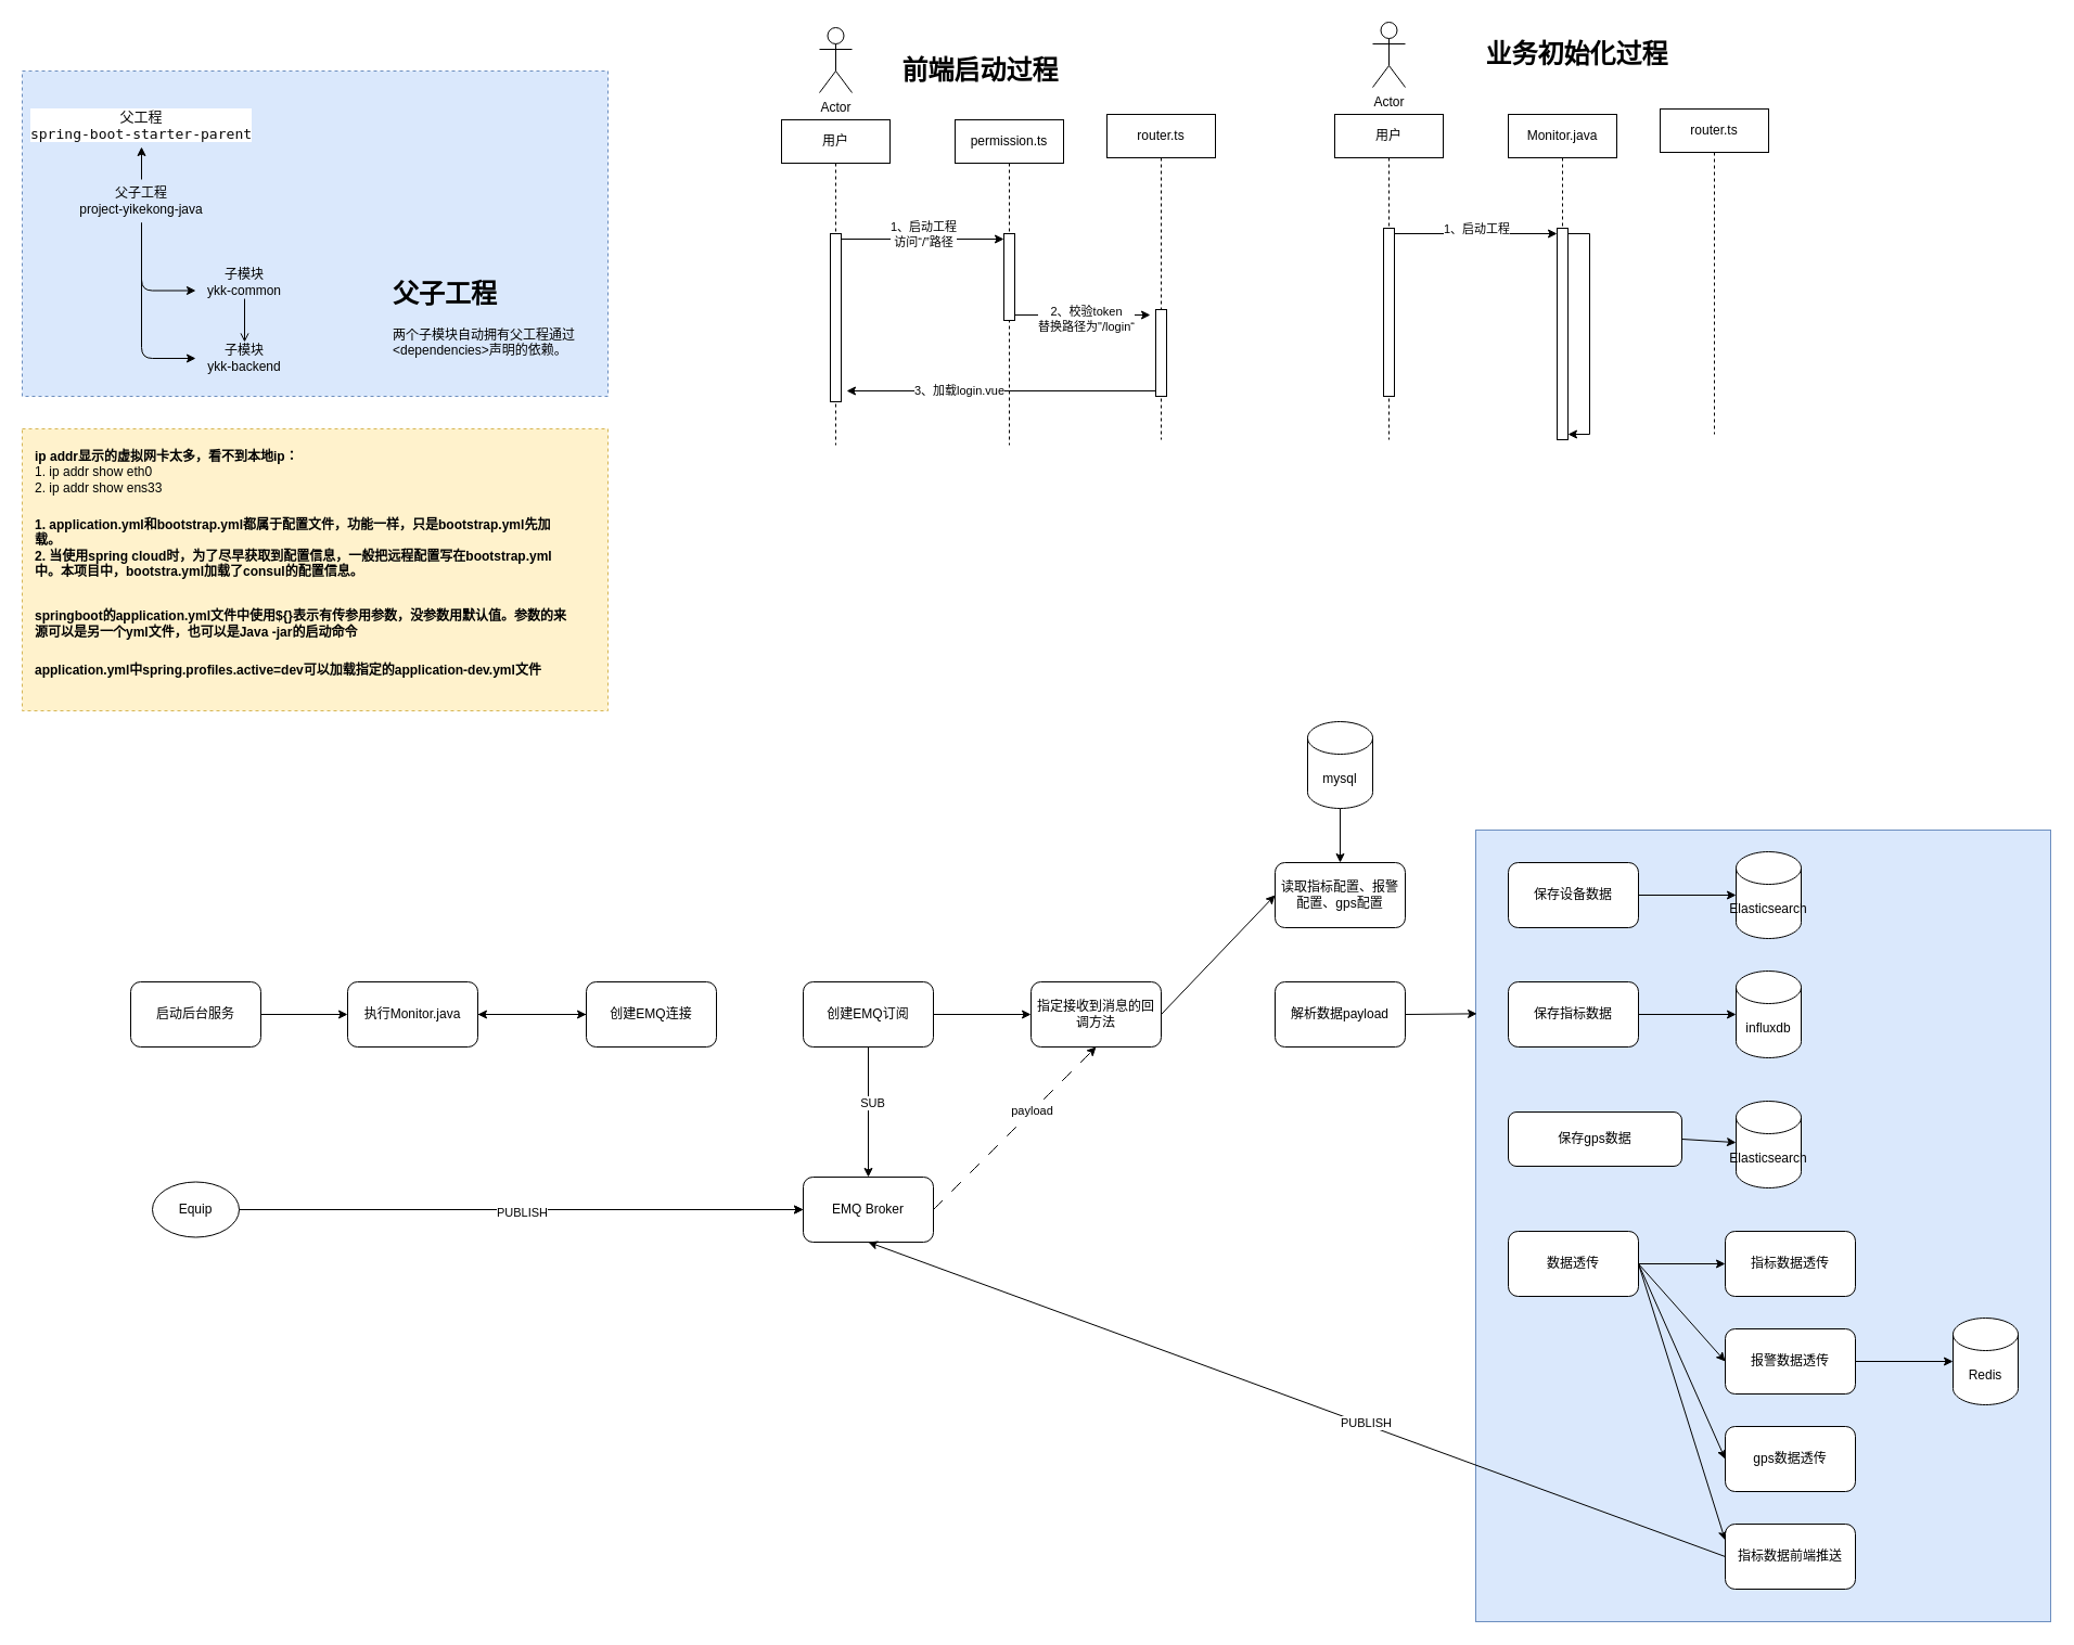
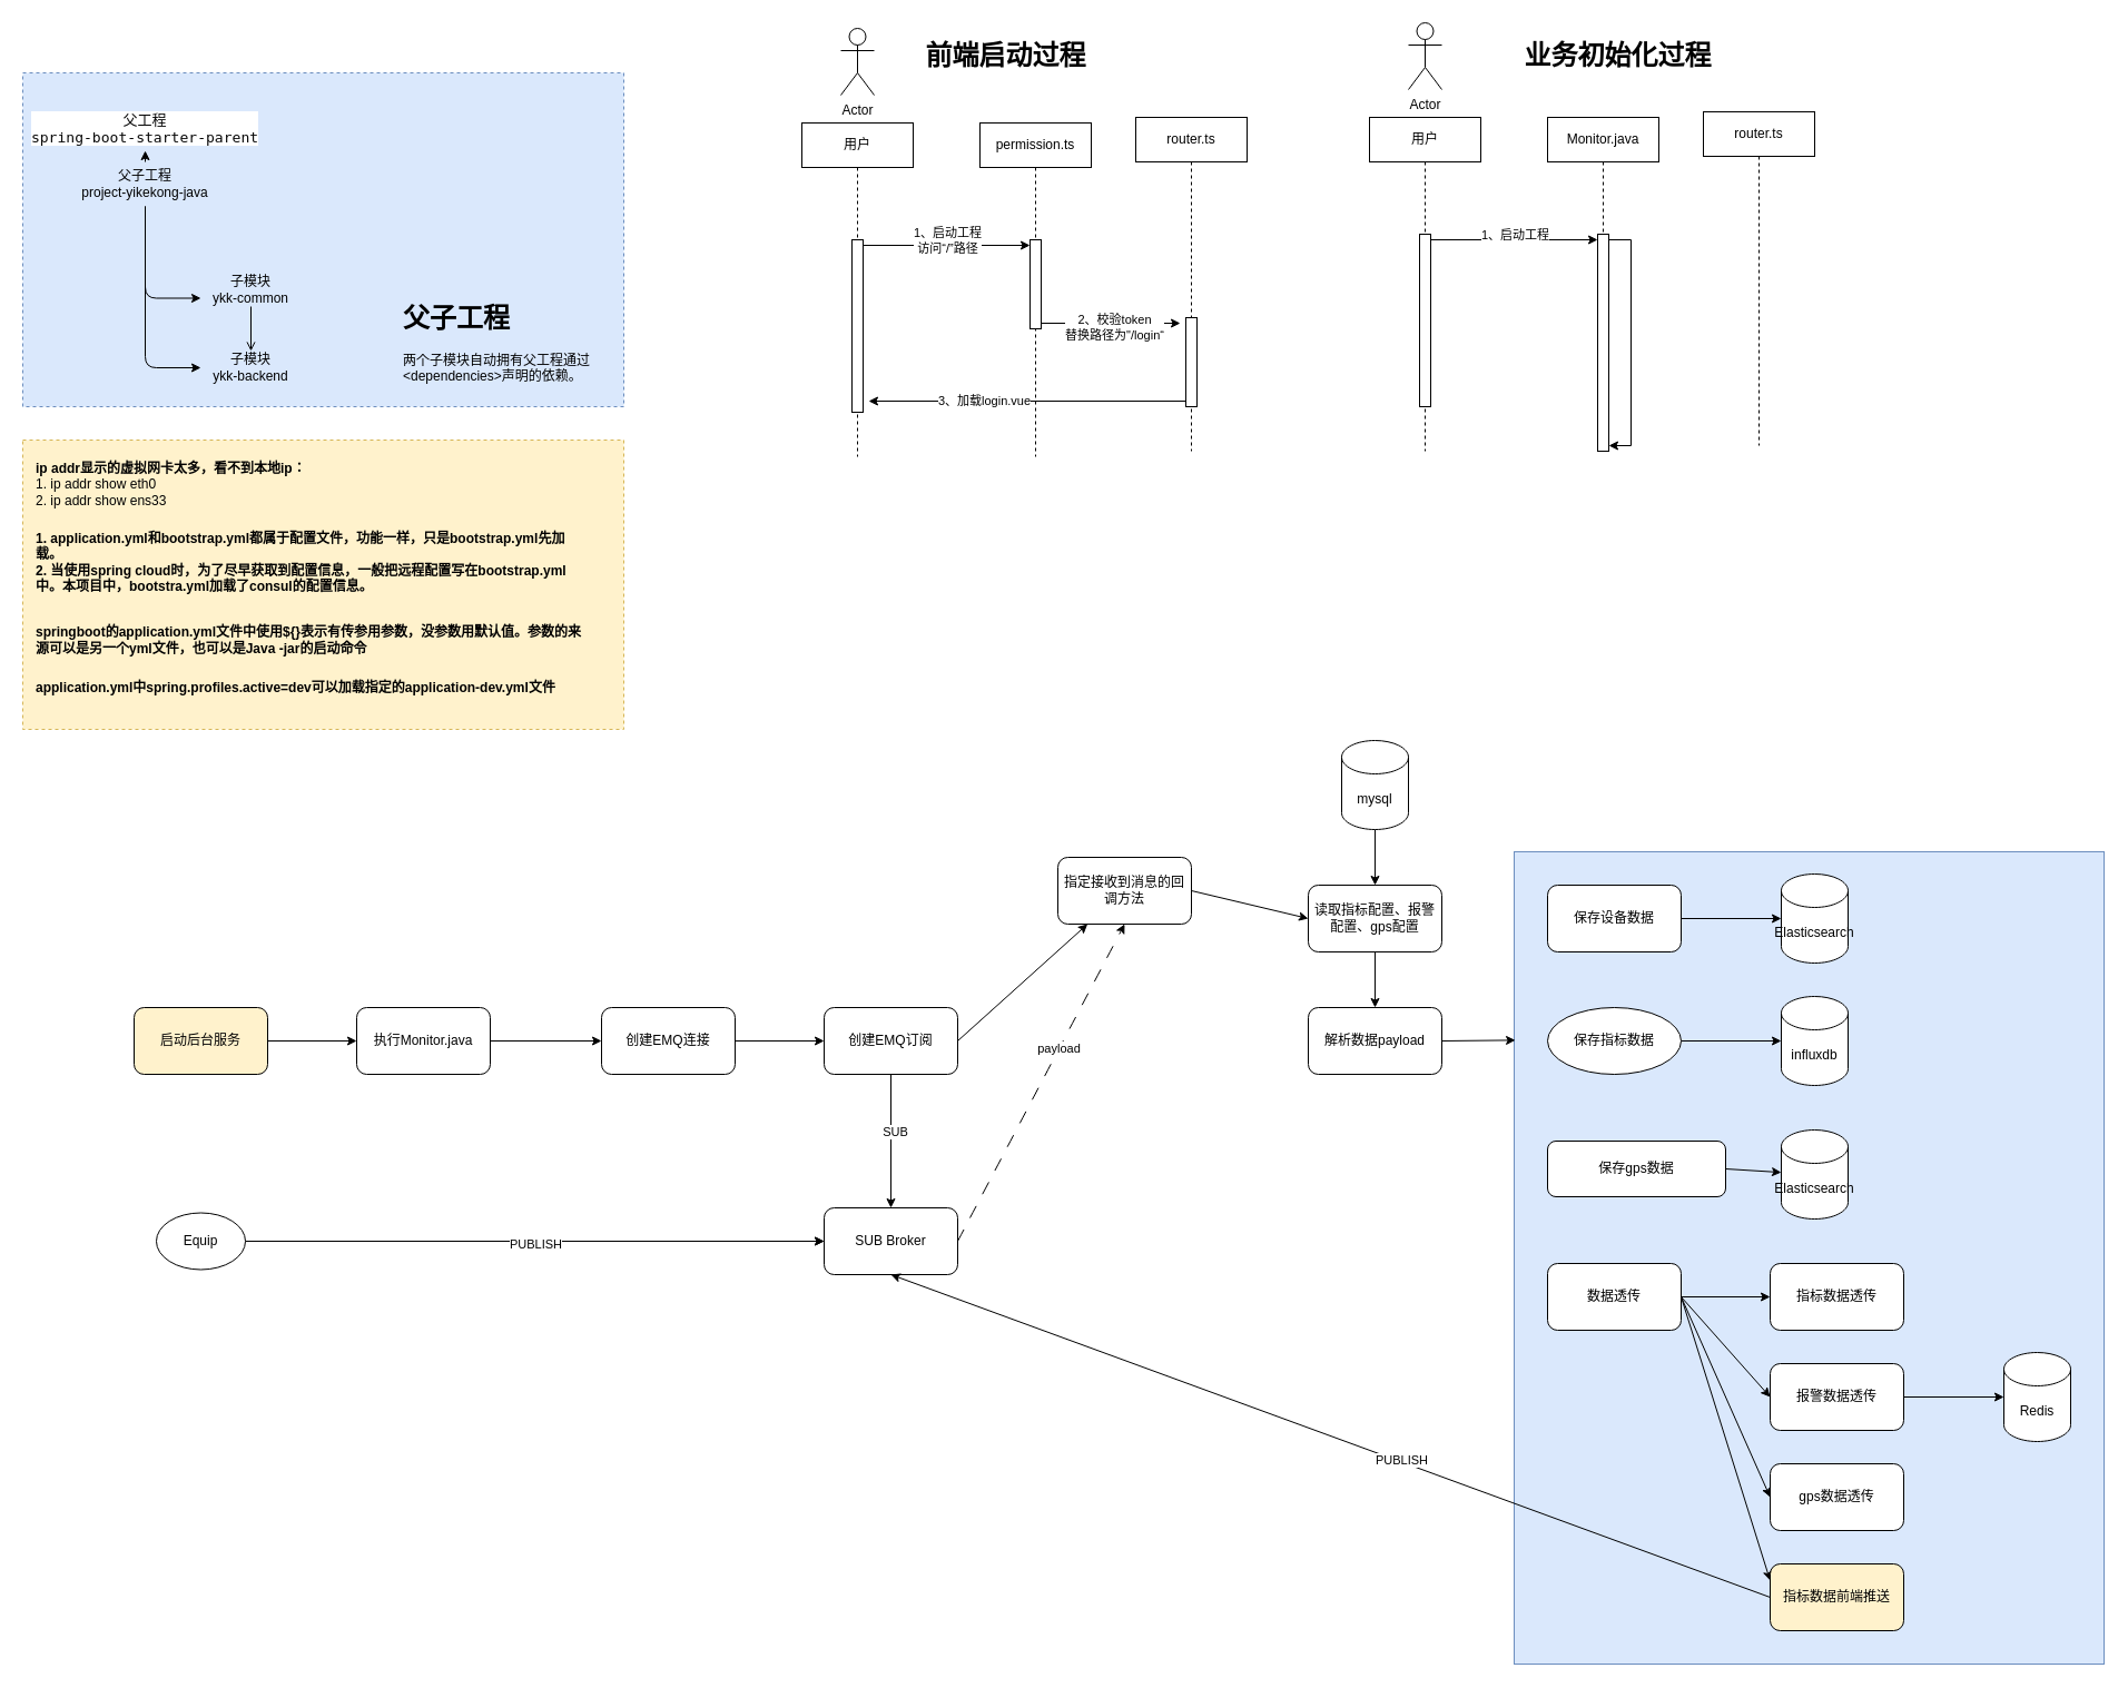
- <mxCell id="40" value="前端启动过程" style="text;strokeColor=none;fillColor=none;html=1;fontSize=24;fontStyle=1;verticalAlign=middle;align=center;" parent="1" vertex="1"><mxGeometry x="825" y="45" width="155" height="40" as="geometry" /></mxCell>
+ <mxCell id="40" value="前端启动过程" style="text;strokeColor=none;fillColor=none;html=1;fontSize=24;fontStyle=1;verticalAlign=middle;align=center;" parent="1" vertex="1"><mxGeometry x="825" y="30" width="155" height="40" as="geometry" /></mxCell>
- <mxCell id="7" value="父子工程&lt;div&gt;project-yikekong-java&lt;/div&gt;" style="text;html=1;align=center;verticalAlign=middle;whiteSpace=wrap;rounded=0;" parent="1" vertex="1"><mxGeometry x="70" y="165" width="120" height="40" as="geometry" /></mxCell>
+ <mxCell id="7" value="父子工程&lt;div&gt;project-yikekong-java&lt;/div&gt;" style="text;html=1;align=center;verticalAlign=middle;whiteSpace=wrap;rounded=0;" parent="1" vertex="1"><mxGeometry x="70" y="145" width="120" height="40" as="geometry" /></mxCell>
- <mxCell id="11" value="&lt;h1 style=&quot;margin-top: 0px;&quot;&gt;父子工程&lt;/h1&gt;&lt;p&gt;两个子模块自动拥有父工程通过&amp;lt;dependencies&amp;gt;声明的依赖。&lt;/p&gt;" style="text;html=1;whiteSpace=wrap;overflow=hidden;rounded=0;" parent="1" vertex="1"><mxGeometry x="360" y="250" width="180" height="80" as="geometry" /></mxCell>
+ <mxCell id="11" value="&lt;h1 style=&quot;margin-top: 0px;&quot;&gt;父子工程&lt;/h1&gt;&lt;p&gt;两个子模块自动拥有父工程通过&amp;lt;dependencies&amp;gt;声明的依赖。&lt;/p&gt;" style="text;html=1;whiteSpace=wrap;overflow=hidden;rounded=0;" parent="1" vertex="1"><mxGeometry x="360" y="265" width="180" height="80" as="geometry" /></mxCell>
+ <mxCell id="71" style="edgeStyle=none;html=1;exitX=0.5;exitY=1;exitDx=0;exitDy=0;entryX=0.5;entryY=0;entryDx=0;entryDy=0;" edge="1" parent="1" source="72" target="61"><mxGeometry relative="1" as="geometry" /></mxCell>
- <mxCell id="43" value="启动后台服务" style="rounded=1;whiteSpace=wrap;html=1;" vertex="1" parent="1"><mxGeometry x="120" y="905" width="120" height="60" as="geometry" /></mxCell>
+ <mxCell id="43" value="启动后台服务" style="rounded=1;whiteSpace=wrap;html=1;fillColor=#fff2cc;" vertex="1" parent="1"><mxGeometry x="120" y="905" width="120" height="60" as="geometry" /></mxCell>
- <mxCell id="50" style="edgeStyle=none;html=1;exitX=1;exitY=0.5;exitDx=0;exitDy=0;" edge="1" parent="1" source="51" target="45"><mxGeometry relative="1" as="geometry" /></mxCell>
+ <mxCell id="50" style="edgeStyle=none;html=1;exitX=1;exitY=0.5;exitDx=0;exitDy=0;entryX=0;entryY=0.5;entryDx=0;entryDy=0;" edge="1" parent="1" source="51" target="49"><mxGeometry relative="1" as="geometry" /></mxCell>
- <mxCell id="53" value="指定接收到消息的回调方法" style="whiteSpace=wrap;html=1;rounded=1;" vertex="1" parent="1"><mxGeometry x="950" y="905" width="120" height="60" as="geometry" /></mxCell>
+ <mxCell id="53" value="指定接收到消息的回调方法" style="whiteSpace=wrap;html=1;rounded=1;" vertex="1" parent="1"><mxGeometry x="950" y="770" width="120" height="60" as="geometry" /></mxCell>
- <mxCell id="63" value="保存指标数据" style="whiteSpace=wrap;html=1;rounded=1;" vertex="1" parent="1"><mxGeometry x="1390" y="905" width="120" height="60" as="geometry" /></mxCell>
+ <mxCell id="63" value="保存指标数据" style="ellipse;whiteSpace=wrap;html=1;" vertex="1" parent="1"><mxGeometry x="1390" y="905" width="120" height="60" as="geometry" /></mxCell>
- <mxCell id="60" value="EMQ Broker" style="rounded=1;whiteSpace=wrap;html=1;" vertex="1" parent="1"><mxGeometry x="740" y="1085" width="120" height="60" as="geometry" /></mxCell>
+ <mxCell id="60" value="SUB Broker" style="rounded=1;whiteSpace=wrap;html=1;" vertex="1" parent="1"><mxGeometry x="740" y="1085" width="120" height="60" as="geometry" /></mxCell>
- <mxCell id="87" value="指标数据前端推送" style="whiteSpace=wrap;html=1;rounded=1;" vertex="1" parent="1"><mxGeometry x="1590" y="1405" width="120" height="60" as="geometry" /></mxCell>
+ <mxCell id="87" value="指标数据前端推送" style="whiteSpace=wrap;html=1;rounded=1;fillColor=#fff2cc;" vertex="1" parent="1"><mxGeometry x="1590" y="1405" width="120" height="60" as="geometry" /></mxCell>
